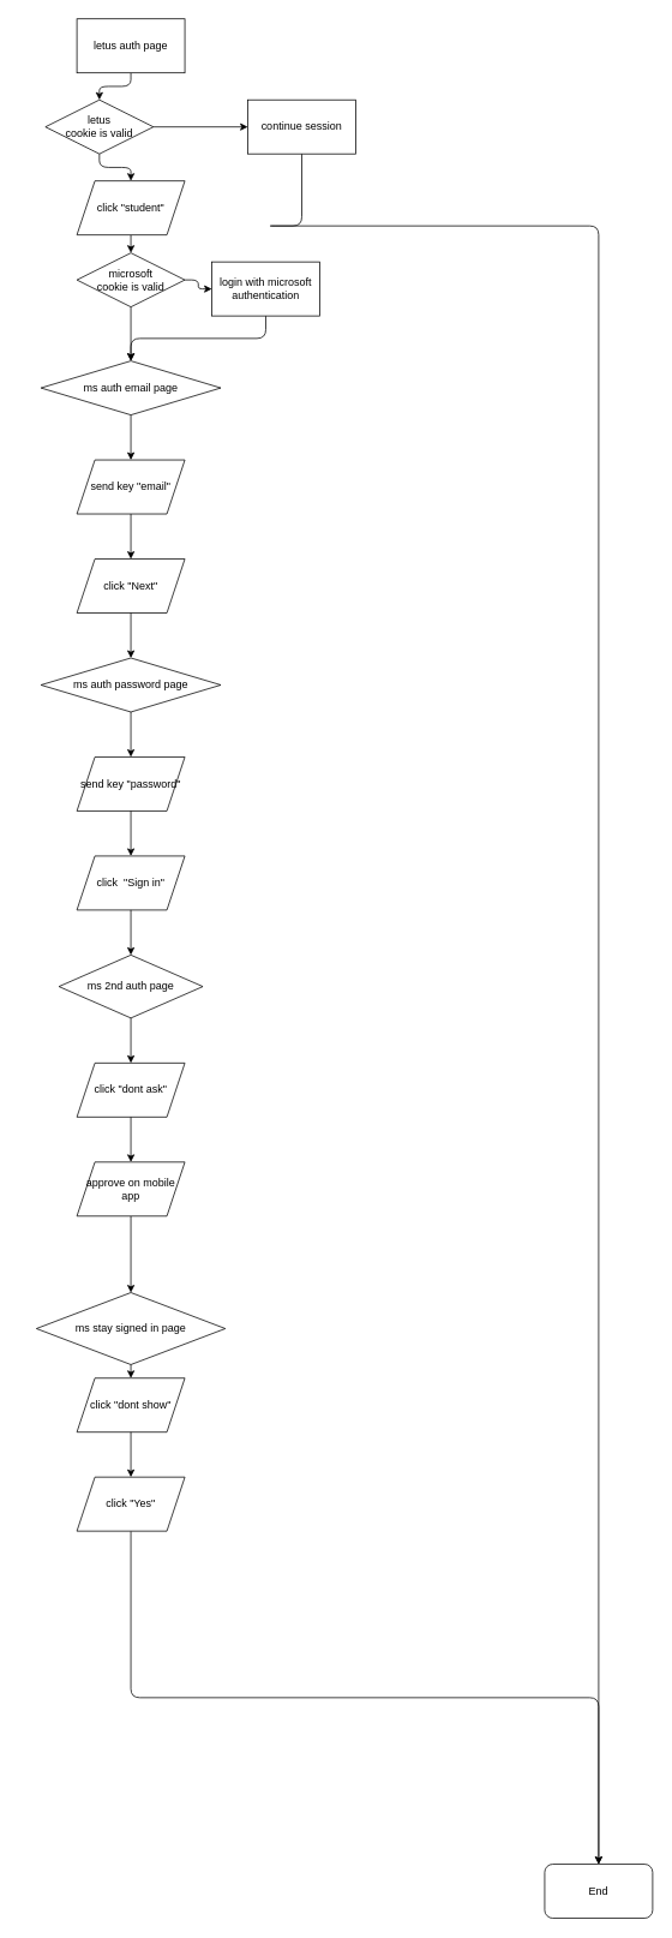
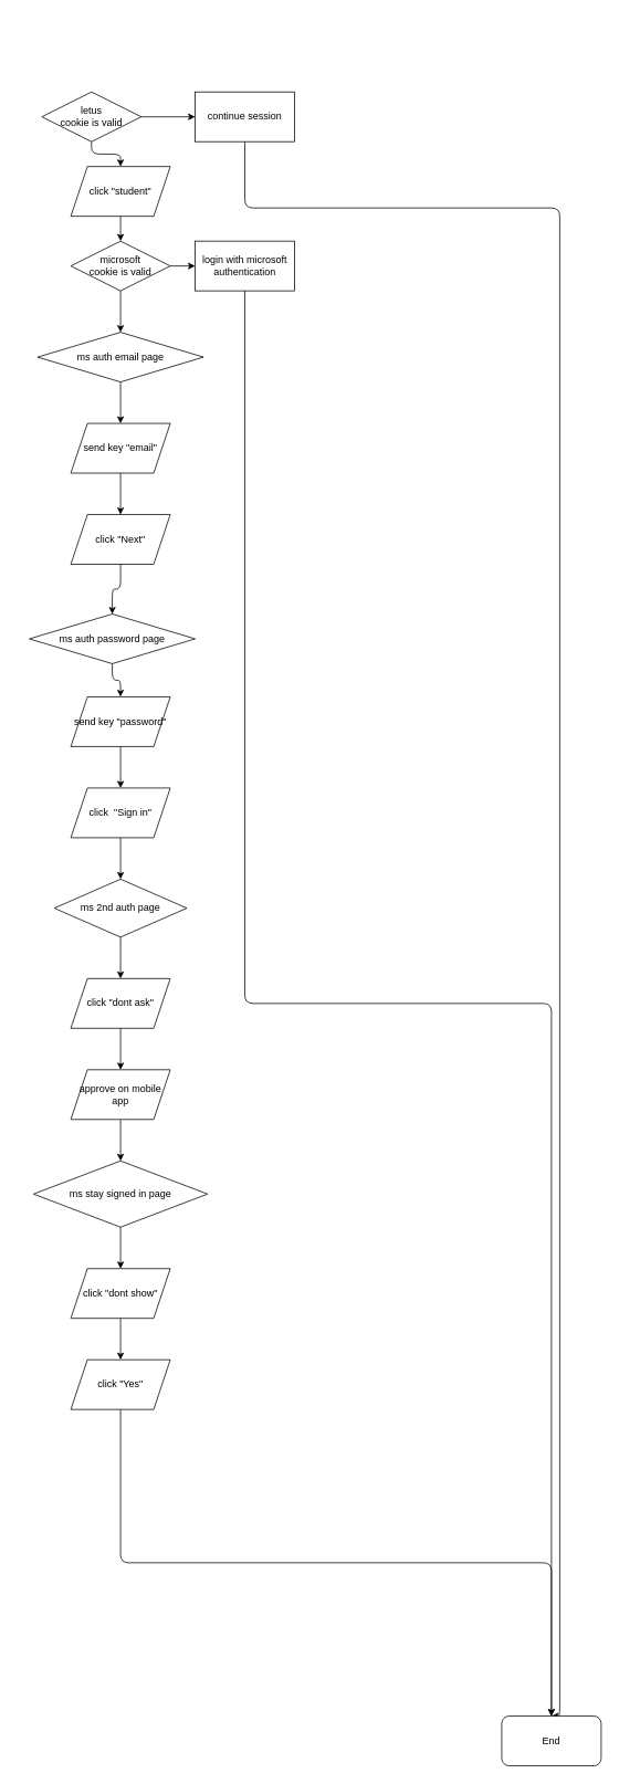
- <mxCell id="3" value="letus auth page" style="rounded=0;whiteSpace=wrap;html=1;" vertex="1" parent="1"><mxGeometry x="85" y="20" width="120" height="60" as="geometry" /></mxCell>
- <mxCell id="2" style="edgeStyle=orthogonalEdgeStyle;html=1;exitX=0.5;exitY=1;exitDx=0;exitDy=0;entryX=0.5;entryY=0;entryDx=0;entryDy=0;" edge="1" parent="1" source="3" target="8"><mxGeometry relative="1" as="geometry"><mxPoint x="145" y="110" as="targetPoint" /></mxGeometry></mxCell>
- <mxCell id="5" value="continue session" style="whiteSpace=wrap;html=1;" vertex="1" parent="1"><mxGeometry x="275" y="110" width="120" height="60" as="geometry" /></mxCell>
+ <mxCell id="5" value="continue session" style="whiteSpace=wrap;html=1;" vertex="1" parent="1"><mxGeometry x="235" y="110" width="120" height="60" as="geometry" /></mxCell>
- <mxCell id="14" value="microsoft&lt;br&gt;cookie is valid" style="rhombus;whiteSpace=wrap;html=1;" vertex="1" parent="1"><mxGeometry x="85" y="280" width="120" height="60" as="geometry" /></mxCell>
+ <mxCell id="14" value="microsoft&lt;br&gt;cookie is valid" style="rhombus;whiteSpace=wrap;html=1;" vertex="1" parent="1"><mxGeometry x="85" y="290" width="120" height="60" as="geometry" /></mxCell>
- <mxCell id="15" style="edgeStyle=orthogonalEdgeStyle;html=1;exitX=0.5;exitY=1;exitDx=0;exitDy=0;fontFamily=Helvetica;fontSize=12;fontColor=default;elbow=vertical;" edge="1" parent="1" source="16" target="21"><mxGeometry relative="1" as="geometry" /></mxCell>
+ <mxCell id="15" style="edgeStyle=orthogonalEdgeStyle;html=1;exitX=0.5;exitY=1;exitDx=0;exitDy=0;entryX=0.5;entryY=0;entryDx=0;entryDy=0;fontFamily=Helvetica;fontSize=12;fontColor=default;elbow=vertical;" edge="1" parent="1" source="16" target="9"><mxGeometry relative="1" as="geometry" /></mxCell>
- <mxCell id="24" value="ms auth password page" style="rhombus;whiteSpace=wrap;html=1;strokeColor=default;fontFamily=Helvetica;fontSize=12;fontColor=default;fillColor=default;" vertex="1" parent="18"><mxGeometry x="25" y="350" width="200" height="60" as="geometry" /></mxCell>
+ <mxCell id="24" value="ms auth password page" style="rhombus;whiteSpace=wrap;html=1;strokeColor=default;fontFamily=Helvetica;fontSize=12;fontColor=default;fillColor=default;" vertex="1" parent="18"><mxGeometry x="15" y="360" width="200" height="60" as="geometry" /></mxCell>
- <mxCell id="34" value="ms stay signed in page" style="rhombus;whiteSpace=wrap;html=1;strokeColor=default;fontFamily=Helvetica;fontSize=12;fontColor=default;fillColor=default;" vertex="1" parent="18"><mxGeometry x="20" y="1055" width="210" height="80" as="geometry" /></mxCell>
+ <mxCell id="34" value="ms stay signed in page" style="rhombus;whiteSpace=wrap;html=1;strokeColor=default;fontFamily=Helvetica;fontSize=12;fontColor=default;fillColor=default;" vertex="1" parent="18"><mxGeometry x="20" y="1020" width="210" height="80" as="geometry" /></mxCell>
